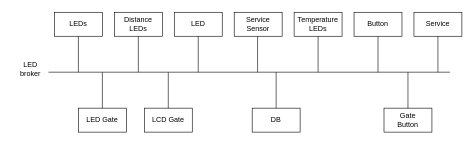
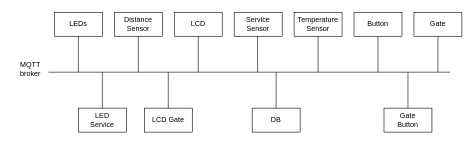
- <mxCell id="20" value="Distance LEDs" style="text;html=1;strokeColor=none;fillColor=none;align=center;verticalAlign=middle;whiteSpace=wrap;rounded=0;" vertex="1" parent="1"><mxGeometry x="200" y="25" width="60" height="30" as="geometry" /></mxCell>
+ <mxCell id="20" value="Distance Sensor" style="text;html=1;strokeColor=none;fillColor=none;align=center;verticalAlign=middle;whiteSpace=wrap;rounded=0;" vertex="1" parent="1"><mxGeometry x="200" y="25" width="60" height="30" as="geometry" /></mxCell>
- <mxCell id="31" value="LED" style="text;html=1;strokeColor=none;fillColor=none;align=center;verticalAlign=middle;whiteSpace=wrap;rounded=0;" vertex="1" parent="1"><mxGeometry x="300" y="25" width="60" height="30" as="geometry" /></mxCell>
+ <mxCell id="31" value="LCD" style="text;html=1;strokeColor=none;fillColor=none;align=center;verticalAlign=middle;whiteSpace=wrap;rounded=0;" vertex="1" parent="1"><mxGeometry x="300" y="25" width="60" height="30" as="geometry" /></mxCell>
- <mxCell id="36" value="Temperature LEDs" style="text;html=1;strokeColor=none;fillColor=none;align=center;verticalAlign=middle;whiteSpace=wrap;rounded=0;" vertex="1" parent="1"><mxGeometry x="500" y="25" width="60" height="30" as="geometry" /></mxCell>
+ <mxCell id="36" value="Temperature Sensor" style="text;html=1;strokeColor=none;fillColor=none;align=center;verticalAlign=middle;whiteSpace=wrap;rounded=0;" vertex="1" parent="1"><mxGeometry x="500" y="25" width="60" height="30" as="geometry" /></mxCell>
- <mxCell id="12" value="Service" style="text;html=1;strokeColor=none;fillColor=none;align=center;verticalAlign=middle;whiteSpace=wrap;rounded=0;" vertex="1" parent="1"><mxGeometry x="700" y="25" width="60" height="30" as="geometry" /></mxCell>
+ <mxCell id="12" value="Gate" style="text;html=1;strokeColor=none;fillColor=none;align=center;verticalAlign=middle;whiteSpace=wrap;rounded=0;" vertex="1" parent="1"><mxGeometry x="700" y="25" width="60" height="30" as="geometry" /></mxCell>
- <mxCell id="8" value="LED broker" style="text;html=1;strokeColor=none;fillColor=none;align=center;verticalAlign=middle;whiteSpace=wrap;rounded=0;" vertex="1" parent="1"><mxGeometry x="20" y="100" width="60" height="30" as="geometry" /></mxCell>
+ <mxCell id="8" value="MQTT broker" style="text;html=1;strokeColor=none;fillColor=none;align=center;verticalAlign=middle;whiteSpace=wrap;rounded=0;" vertex="1" parent="1"><mxGeometry x="20" y="100" width="60" height="30" as="geometry" /></mxCell>
- <mxCell id="28" value="LED Gate" style="text;html=1;strokeColor=none;fillColor=none;align=center;verticalAlign=middle;whiteSpace=wrap;rounded=0;" vertex="1" parent="1"><mxGeometry x="140" y="185" width="60" height="30" as="geometry" /></mxCell>
+ <mxCell id="28" value="LED Service" style="text;html=1;strokeColor=none;fillColor=none;align=center;verticalAlign=middle;whiteSpace=wrap;rounded=0;" vertex="1" parent="1"><mxGeometry x="140" y="185" width="60" height="30" as="geometry" /></mxCell>
